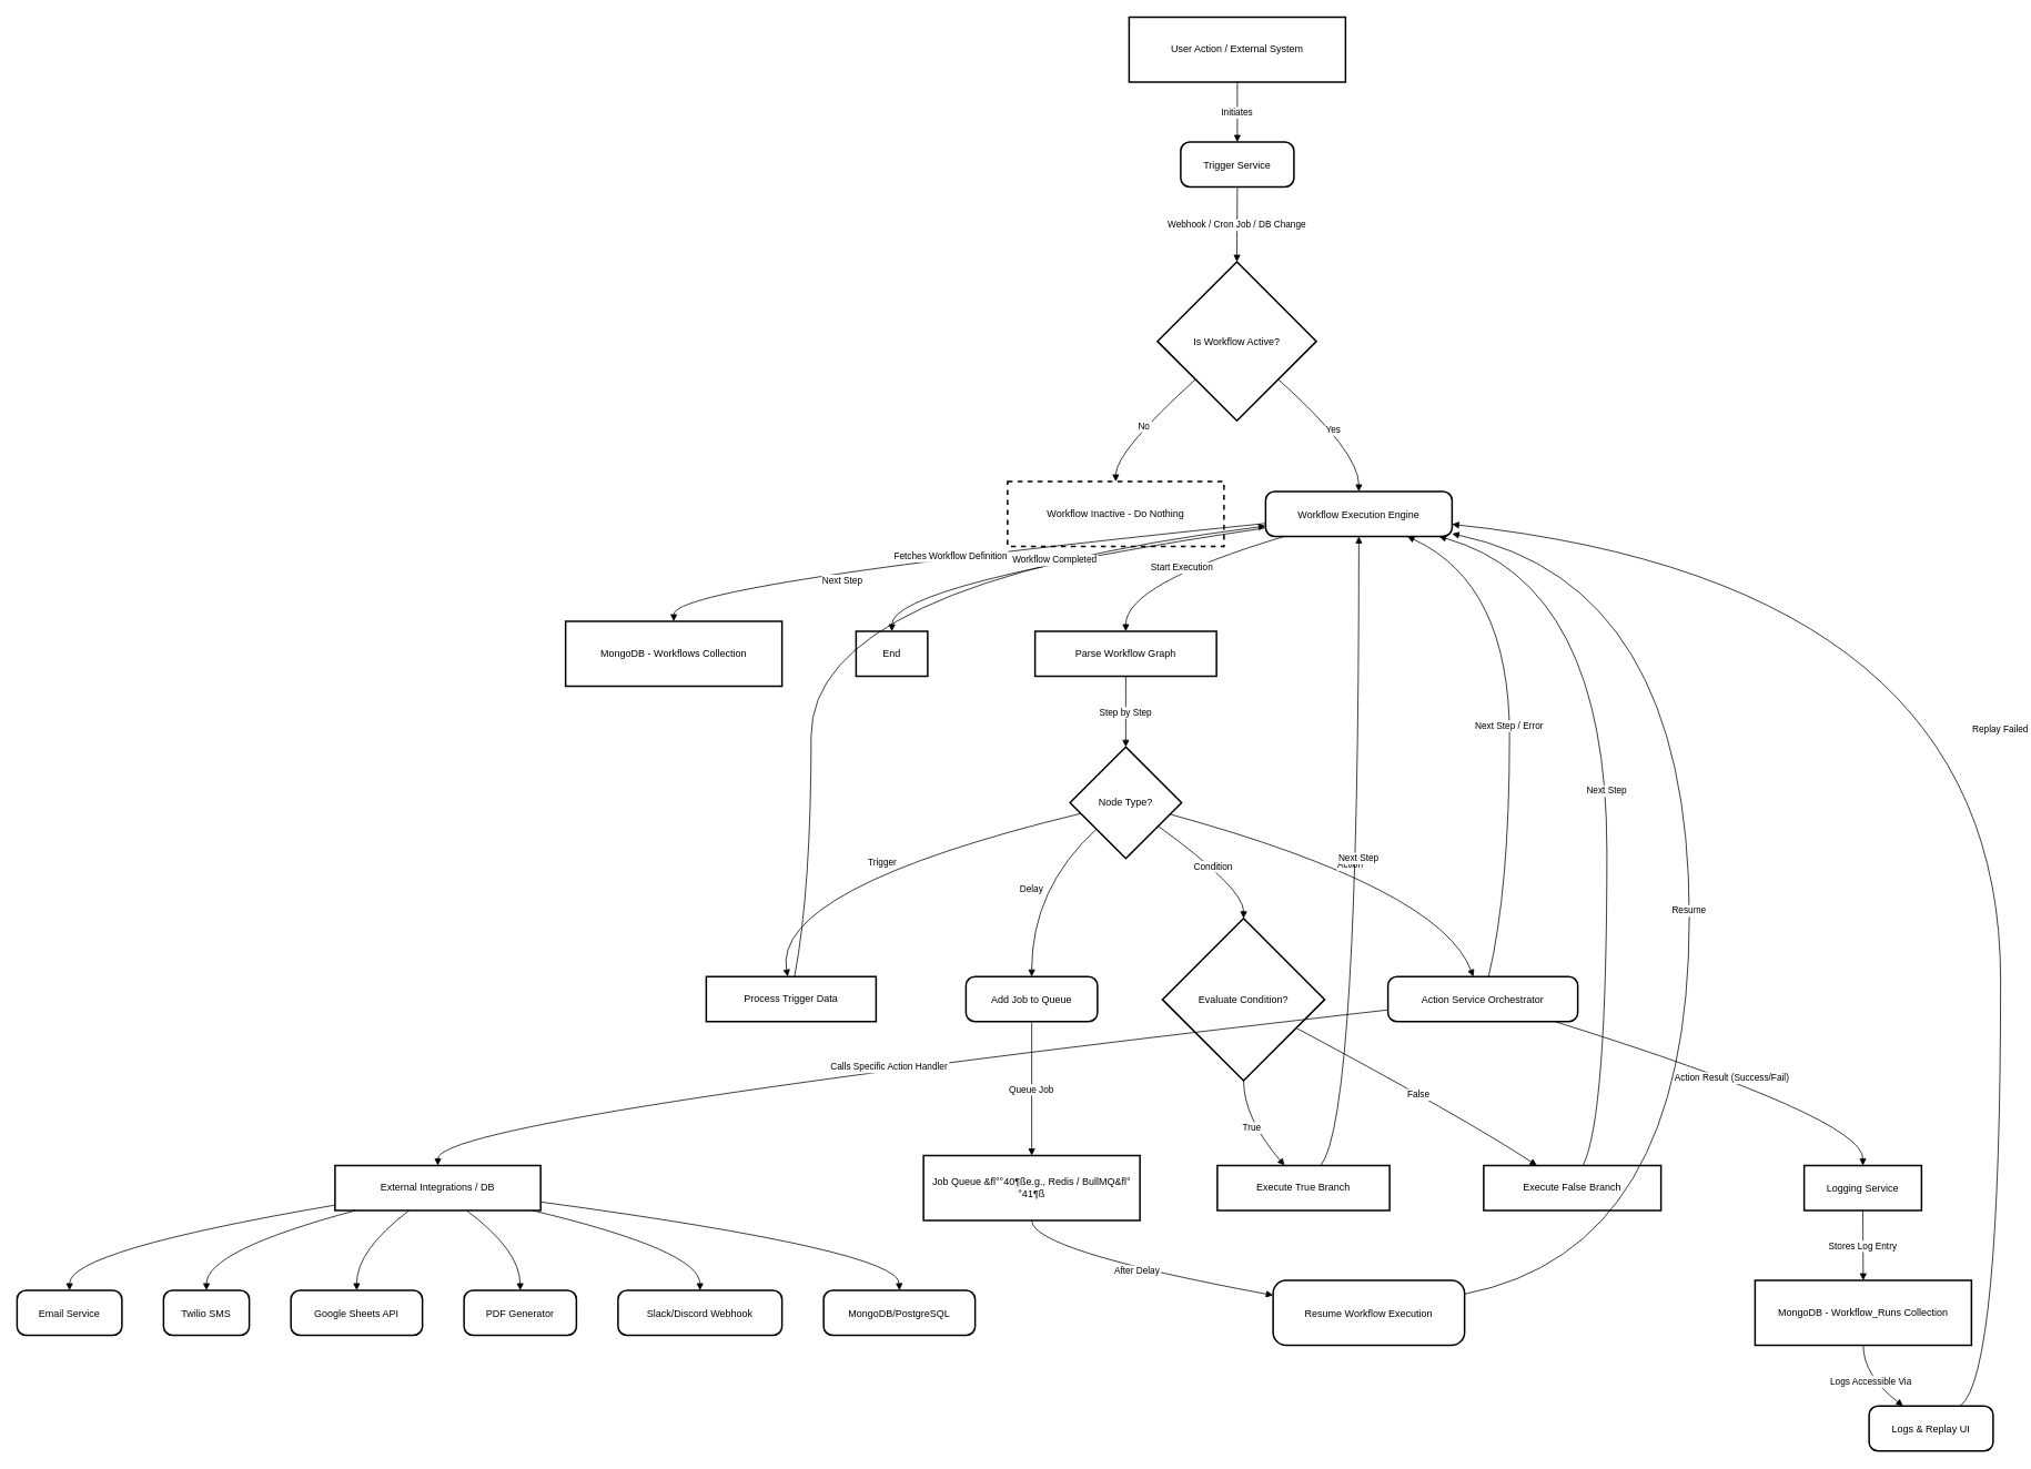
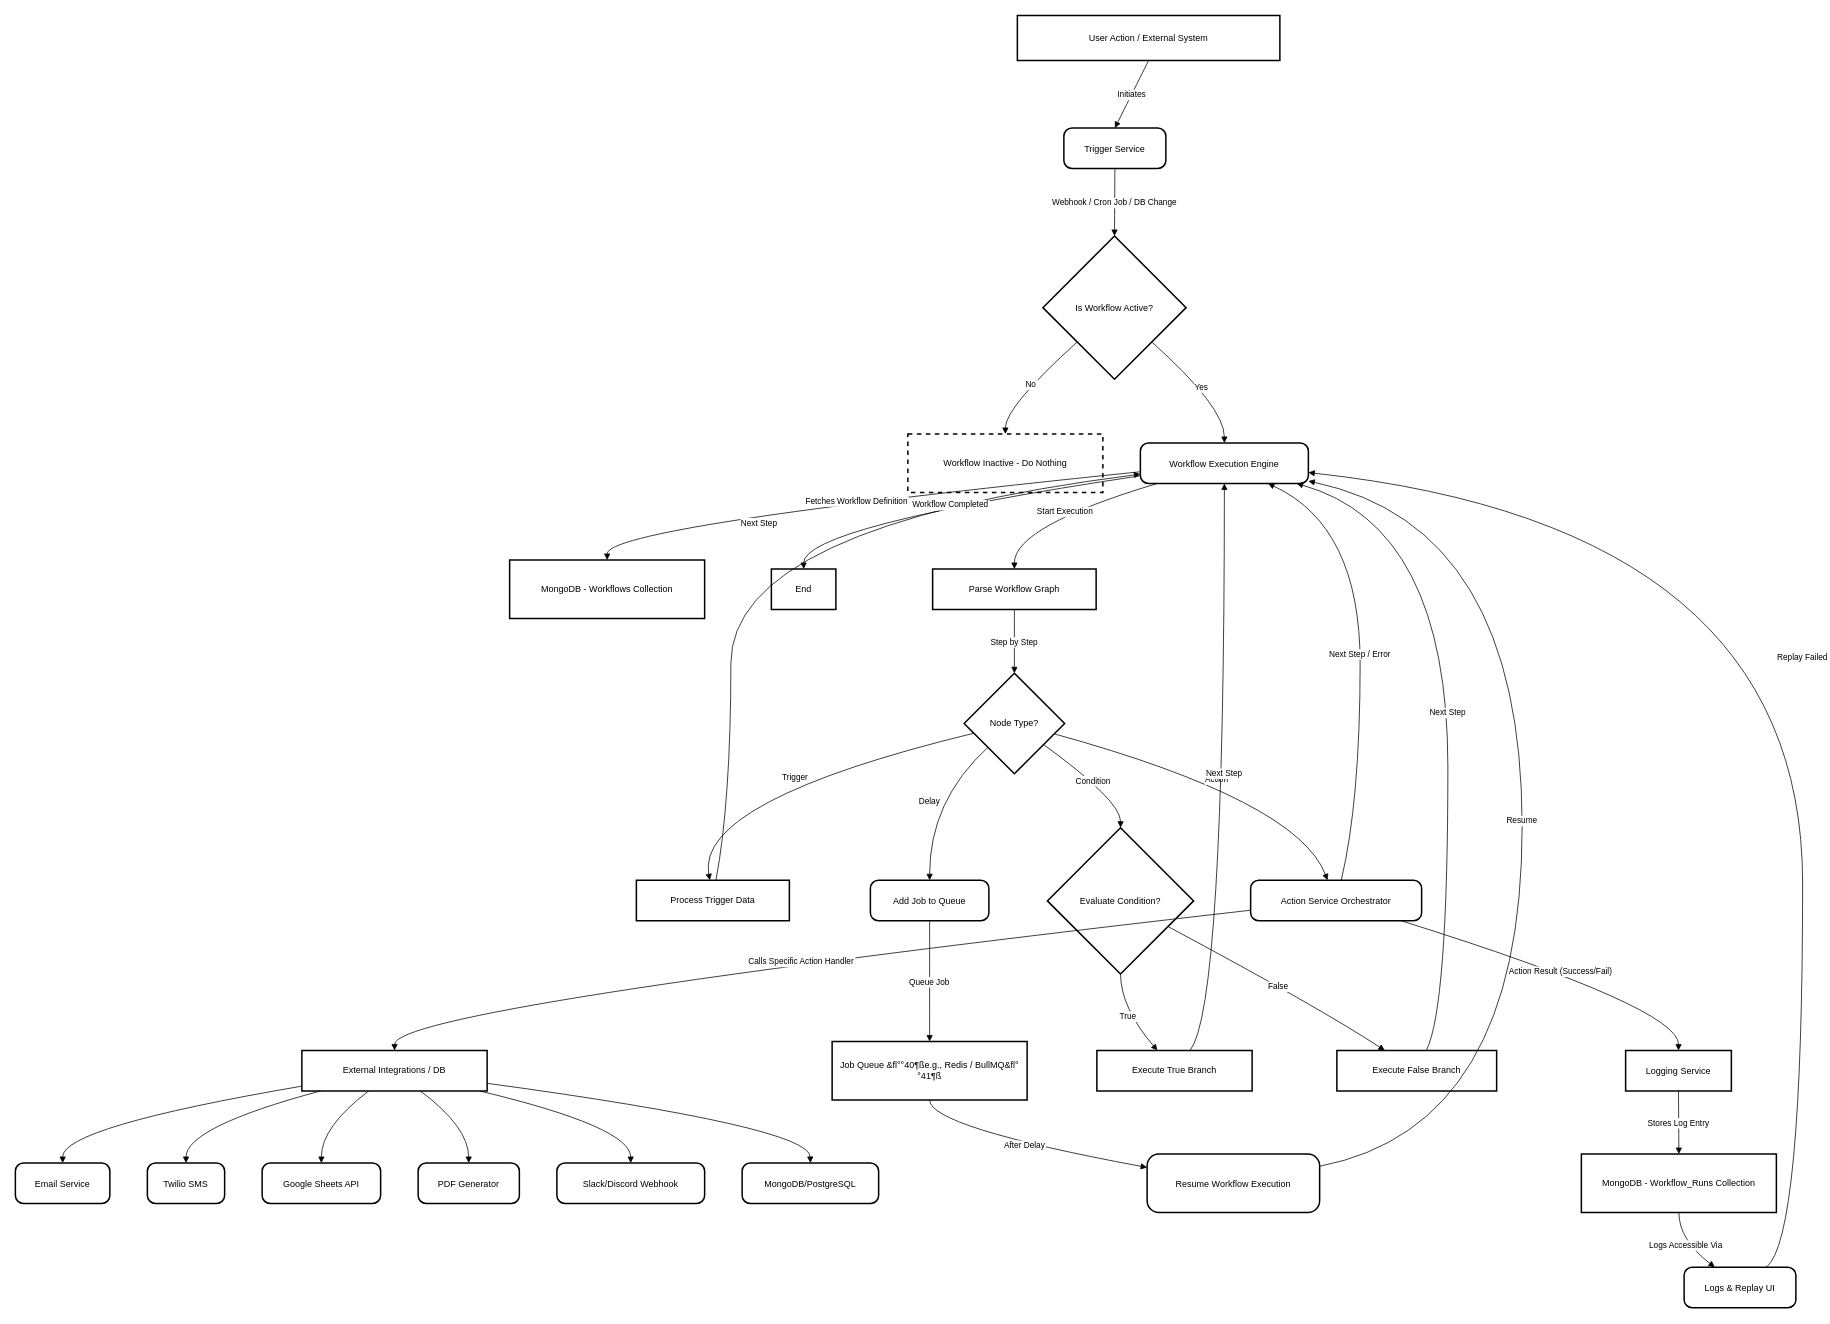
- <mxCell id="2" value="User Action / External System" style="whiteSpace=wrap;strokeWidth=2;" vertex="1" parent="1"><mxGeometry x="1356" y="20" width="260" height="78" as="geometry" /></mxCell>
+ <mxCell id="2" value="User Action / External System" style="whiteSpace=wrap;strokeWidth=2;" vertex="1" parent="1"><mxGeometry x="1356" y="20" width="350" height="60" as="geometry" /></mxCell>
